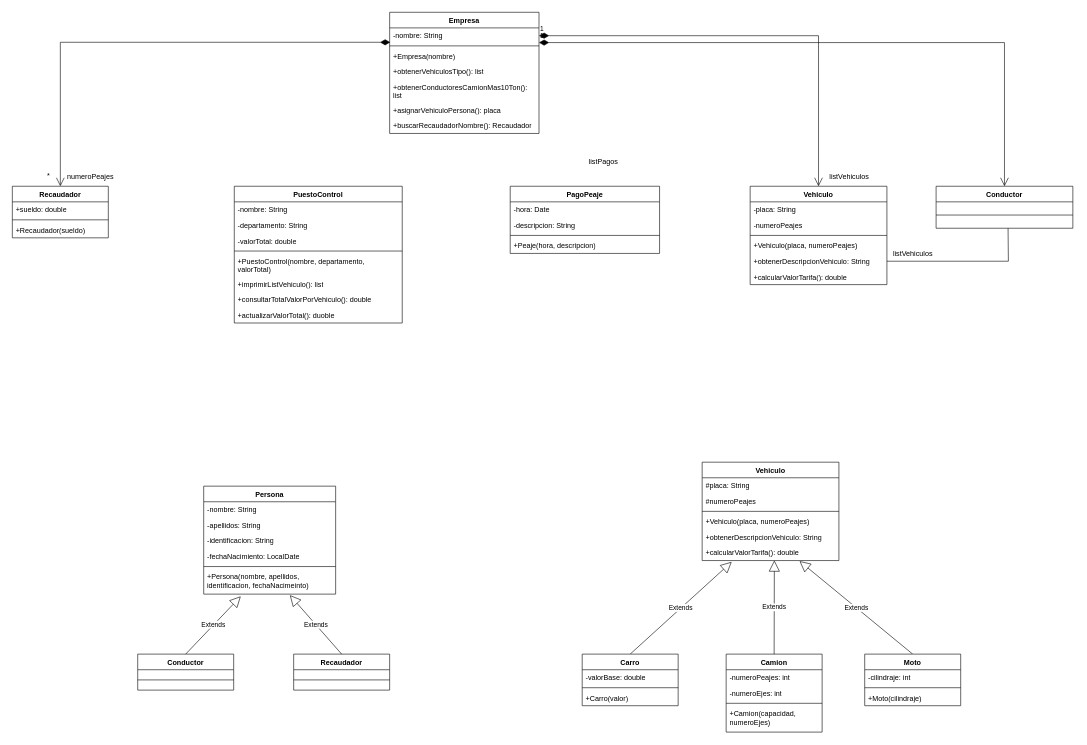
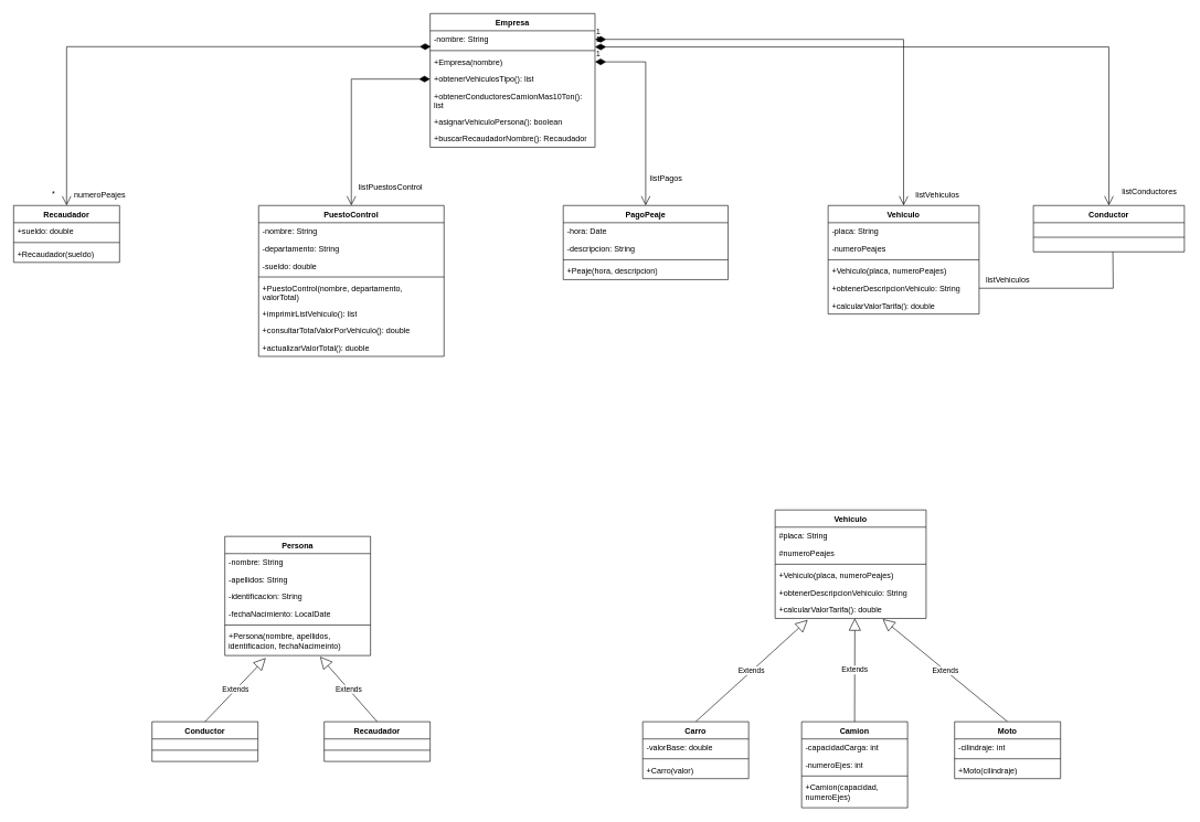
- <mxCell id="29" value="+asignarVehiculoPersona(): placa" style="text;strokeColor=none;fillColor=none;align=left;verticalAlign=top;spacingLeft=4;spacingRight=4;overflow=hidden;rotatable=0;points=[[0,0.5],[1,0.5]];portConstraint=eastwest;whiteSpace=wrap;html=1;" vertex="1" parent="23"><mxGeometry y="150" width="249" height="26" as="geometry" /></mxCell>
+ <mxCell id="29" value="+asignarVehiculoPersona(): boolean" style="text;strokeColor=none;fillColor=none;align=left;verticalAlign=top;spacingLeft=4;spacingRight=4;overflow=hidden;rotatable=0;points=[[0,0.5],[1,0.5]];portConstraint=eastwest;whiteSpace=wrap;html=1;" vertex="1" parent="23"><mxGeometry y="150" width="249" height="26" as="geometry" /></mxCell>
+ <mxCell id="80" value="listPuestosControl&lt;div&gt;&lt;br&gt;&lt;/div&gt;" style="text;html=1;align=center;verticalAlign=middle;resizable=0;points=[];autosize=1;strokeColor=none;fillColor=none;" vertex="1" parent="1"><mxGeometry x="529" width="120" height="40" as="geometry" y="270" /></mxCell>
+ <mxCell id="83" value="listConductores" style="text;html=1;align=center;verticalAlign=middle;resizable=0;points=[];autosize=1;strokeColor=none;fillColor=none;" vertex="1" parent="1"><mxGeometry x="1680" y="275" width="110" height="30" as="geometry" /></mxCell>
+ <mxCell id="41" value="1" style="endArrow=open;html=1;endSize=12;startArrow=diamondThin;startSize=14;startFill=1;edgeStyle=orthogonalEdgeStyle;align=left;verticalAlign=bottom;rounded=0;exitX=1;exitY=0.5;exitDx=0;exitDy=0;entryX=0.5;entryY=0;entryDx=0;entryDy=0;" edge="1" parent="1" source="26" target="2"><mxGeometry x="-1" y="3" relative="1" as="geometry"><mxPoint x="908" y="69" as="sourcePoint" /><mxPoint x="1374" y="320" as="targetPoint" /></mxGeometry></mxCell>
+ <mxCell id="38" value="" style="endArrow=open;html=1;endSize=12;startArrow=diamondThin;startSize=14;startFill=1;edgeStyle=orthogonalEdgeStyle;align=left;verticalAlign=bottom;rounded=0;entryX=0.5;entryY=0;entryDx=0;entryDy=0;exitX=0;exitY=0.5;exitDx=0;exitDy=0;" edge="1" parent="1" source="27" target="14"><mxGeometry x="-1" y="3" relative="1" as="geometry"><mxPoint x="610" y="100" as="sourcePoint" /><mxPoint x="110" y="320" as="targetPoint" /></mxGeometry></mxCell>
- <mxCell id="17" value="-valorTotal: double" style="text;strokeColor=none;fillColor=none;align=left;verticalAlign=top;spacingLeft=4;spacingRight=4;overflow=hidden;rotatable=0;points=[[0,0.5],[1,0.5]];portConstraint=eastwest;whiteSpace=wrap;html=1;" vertex="1" parent="14"><mxGeometry y="78" width="280" height="26" as="geometry" /></mxCell>
+ <mxCell id="17" value="-sueldo: double" style="text;strokeColor=none;fillColor=none;align=left;verticalAlign=top;spacingLeft=4;spacingRight=4;overflow=hidden;rotatable=0;points=[[0,0.5],[1,0.5]];portConstraint=eastwest;whiteSpace=wrap;html=1;" vertex="1" parent="14"><mxGeometry y="78" width="280" height="26" as="geometry" /></mxCell>
- <mxCell id="73" value="-numeroPeajes: int" style="text;strokeColor=none;fillColor=none;align=left;verticalAlign=top;spacingLeft=4;spacingRight=4;overflow=hidden;rotatable=0;points=[[0,0.5],[1,0.5]];portConstraint=eastwest;whiteSpace=wrap;html=1;" vertex="1" parent="72"><mxGeometry y="26" width="160" height="26" as="geometry" /></mxCell>
+ <mxCell id="73" value="-capacidadCarga: int" style="text;strokeColor=none;fillColor=none;align=left;verticalAlign=top;spacingLeft=4;spacingRight=4;overflow=hidden;rotatable=0;points=[[0,0.5],[1,0.5]];portConstraint=eastwest;whiteSpace=wrap;html=1;" vertex="1" parent="72"><mxGeometry y="26" width="160" height="26" as="geometry" /></mxCell>
